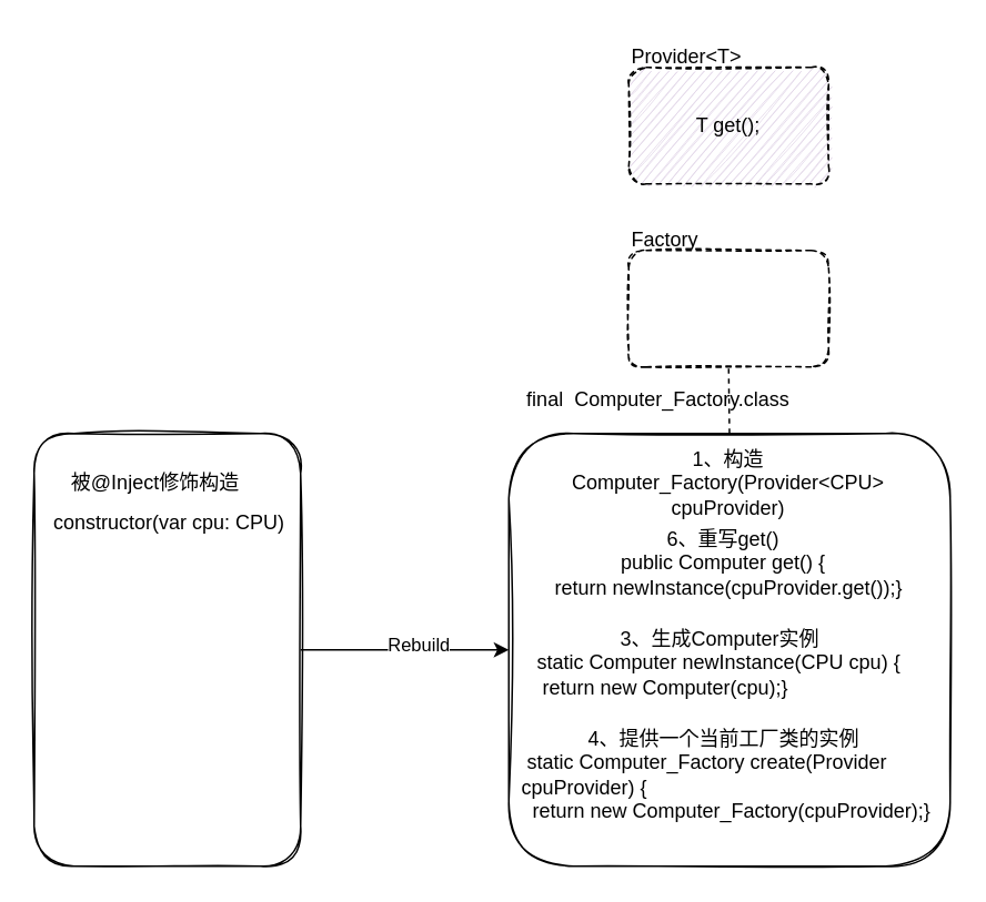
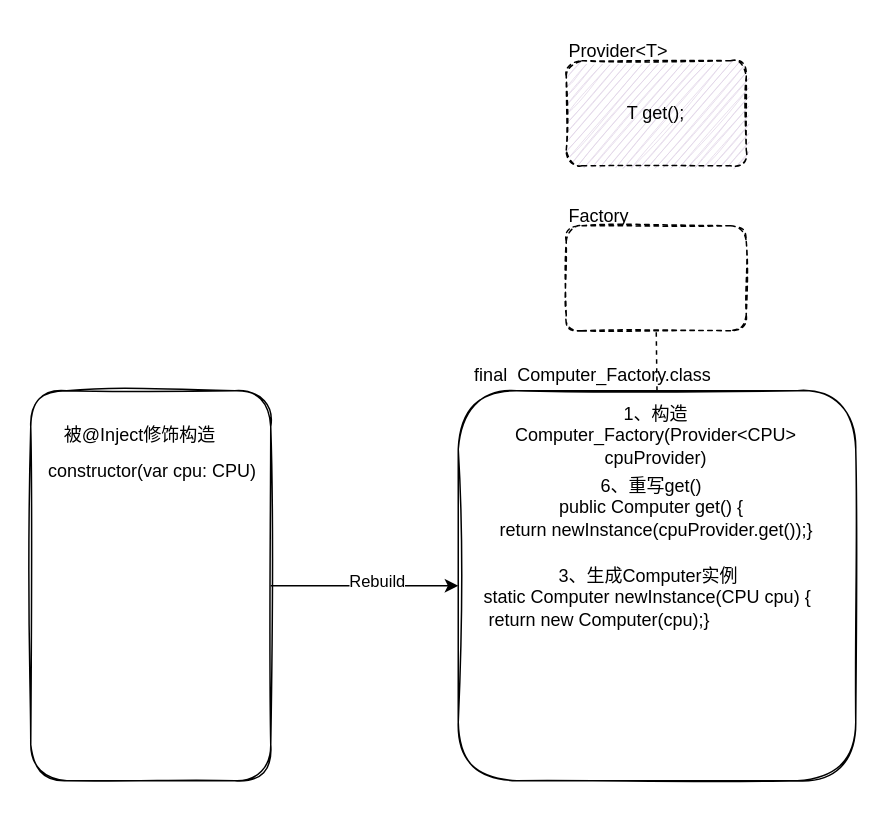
- <mxCell id="7" value="final&amp;nbsp; Computer_Factory.class" style="text;html=1;strokeColor=none;fillColor=none;align=center;verticalAlign=middle;whiteSpace=wrap;rounded=0;" parent="1" vertex="1"><mxGeometry x="290" y="230" width="210" height="20" as="geometry" /></mxCell>
+ <mxCell id="7" value="final&amp;nbsp; Computer_Factory.class" style="text;html=1;strokeColor=none;fillColor=none;align=center;verticalAlign=middle;whiteSpace=wrap;rounded=0;" parent="1" vertex="1"><mxGeometry x="290" y="240" width="210" height="20" as="geometry" /></mxCell>
- <mxCell id="17" value="&lt;span style=&quot;white-space: pre&quot;&gt;&#09;&lt;/span&gt;&amp;nbsp; &amp;nbsp; 4、提供一个当前工厂类的实例&lt;br&gt;&amp;nbsp;static Computer_Factory create(Provider cpuProvider) {&lt;br&gt;&amp;nbsp; return new Computer_Factory(cpuProvider);}" style="text;whiteSpace=wrap;html=1;" vertex="1" parent="1"><mxGeometry x="311" y="430" width="256" height="60" as="geometry" /></mxCell>
